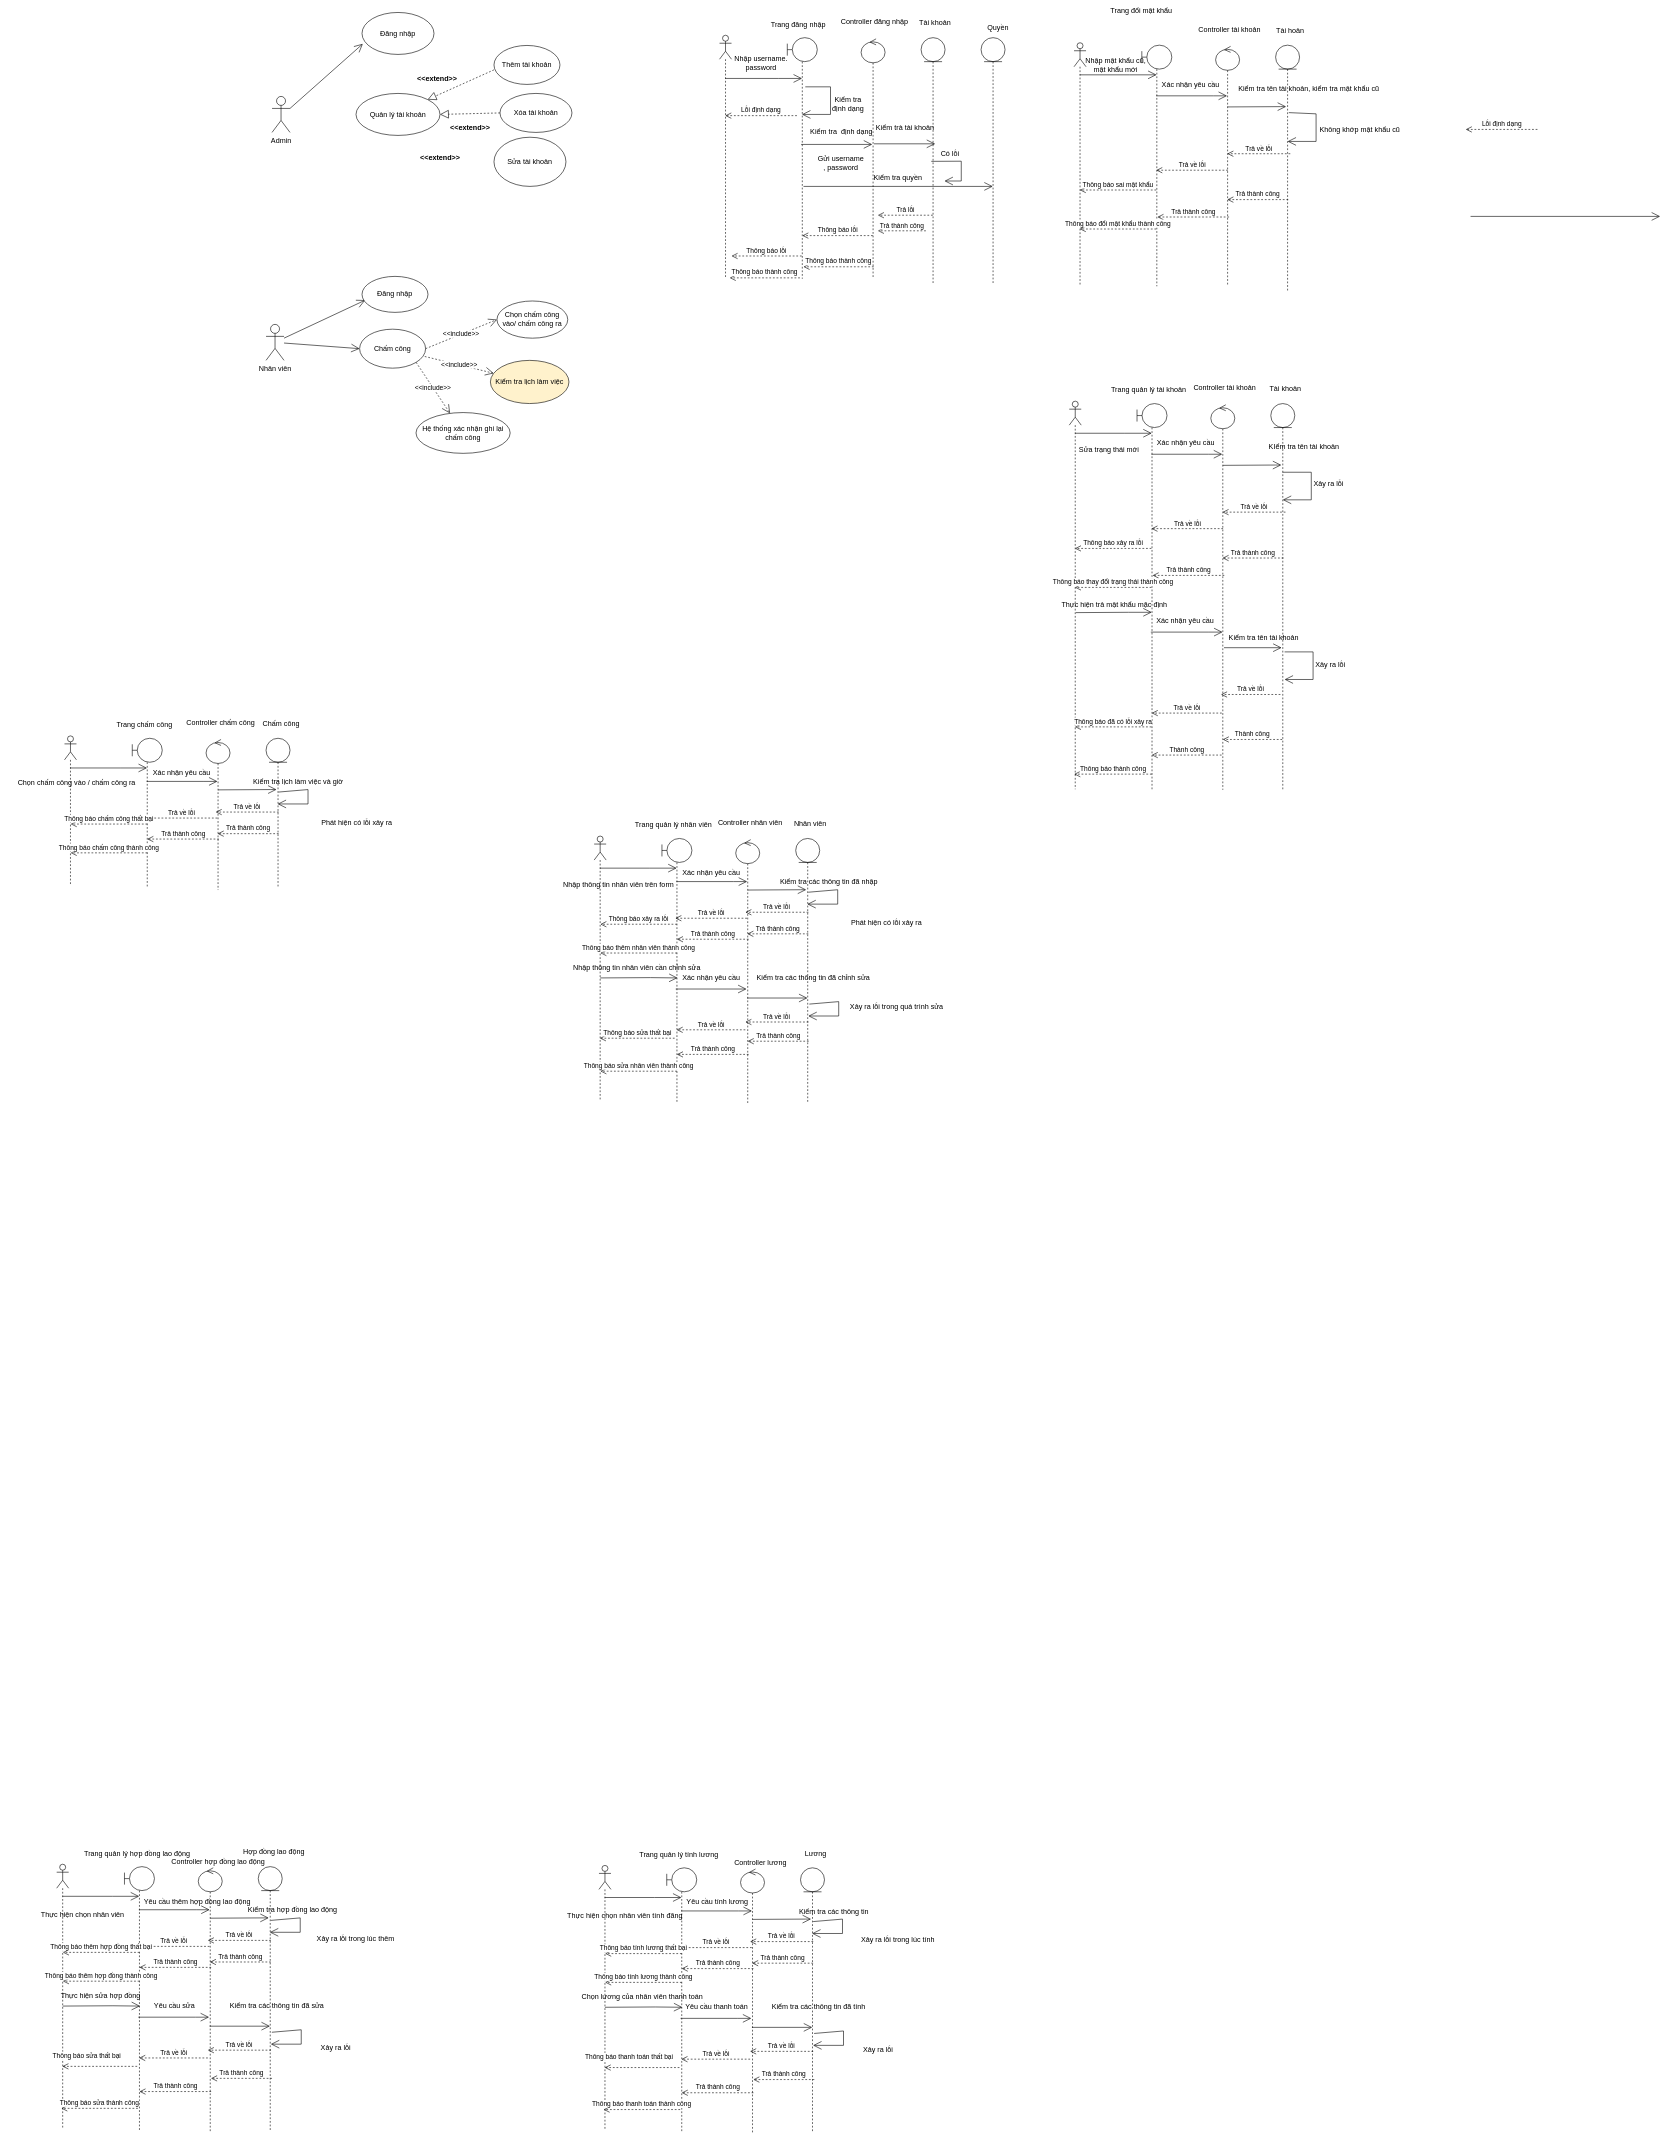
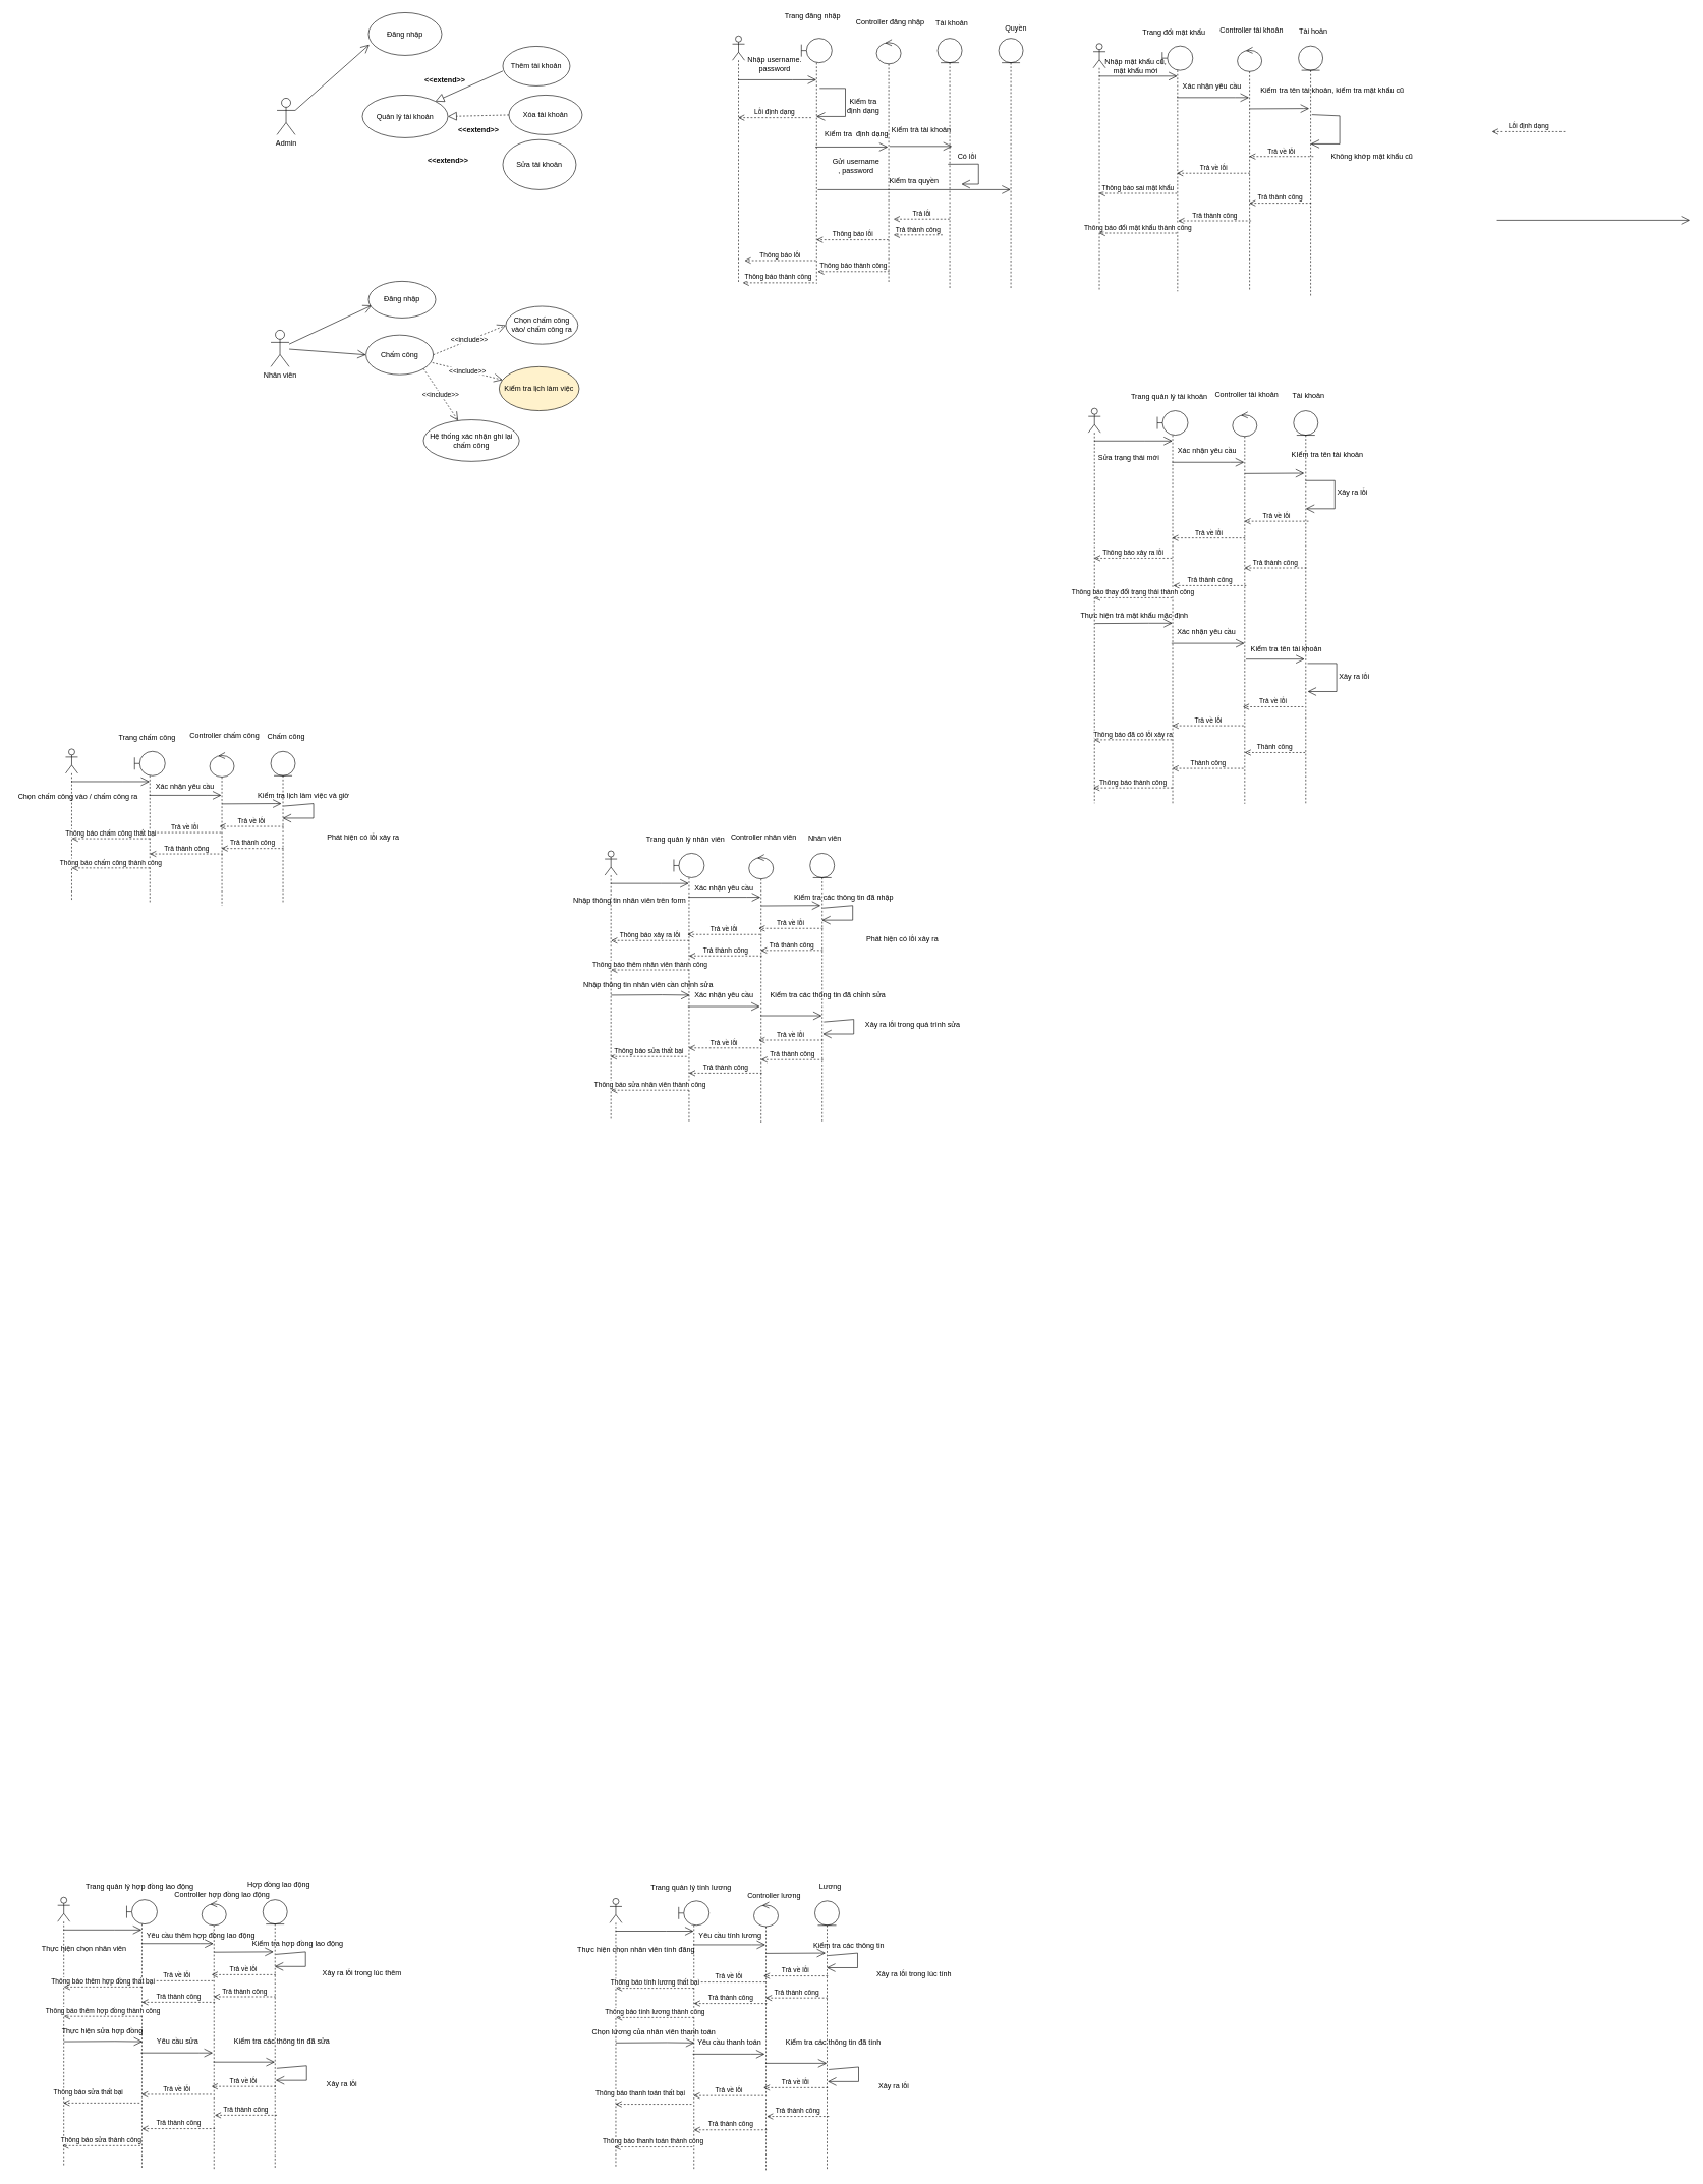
- <mxCell id="60" value="Trang đổi mật khẩu" style="text;html=1;align=center;verticalAlign=middle;resizable=0;points=[];autosize=1;strokeColor=none;fillColor=none;" vertex="1" parent="1"><mxGeometry x="1841" y="4.5" width="121" height="26" as="geometry" /></mxCell>
+ <mxCell id="60" value="Trang đổi mật khẩu" style="text;html=1;align=center;verticalAlign=middle;resizable=0;points=[];autosize=1;strokeColor=none;fillColor=none;" vertex="1" parent="1"><mxGeometry x="1861" y="39.5" width="121" height="26" as="geometry" /></mxCell>
- <mxCell id="32" value="Trang đăng nhập" style="text;html=1;align=center;verticalAlign=middle;resizable=0;points=[];autosize=1;strokeColor=none;fillColor=none;" parent="1" vertex="1"><mxGeometry x="1275" y="27" width="109" height="26" as="geometry" /></mxCell>
+ <mxCell id="32" value="Trang đăng nhập" style="text;html=1;align=center;verticalAlign=middle;resizable=0;points=[];autosize=1;strokeColor=none;fillColor=none;" parent="1" vertex="1"><mxGeometry x="1275" y="12" width="109" height="26" as="geometry" /></mxCell>
- <mxCell id="4" value="" style="endArrow=block;dashed=1;endFill=0;endSize=12;html=1;rounded=0;entryX=1;entryY=0;entryDx=0;entryDy=0;exitX=0;exitY=0.626;exitDx=0;exitDy=0;exitPerimeter=0;" parent="1" source="9" target="3" edge="1"><mxGeometry width="160" relative="1" as="geometry"><mxPoint x="783" y="40" as="sourcePoint" /><mxPoint x="813" y="120" as="targetPoint" /></mxGeometry></mxCell>
+ <mxCell id="4" value="" style="endArrow=block;dashed=0;endFill=0;endSize=12;html=1;rounded=0;entryX=1;entryY=0;entryDx=0;entryDy=0;exitX=0;exitY=0.626;exitDx=0;exitDy=0;exitPerimeter=0;" parent="1" source="9" target="3" edge="1"><mxGeometry width="160" relative="1" as="geometry"><mxPoint x="783" y="40" as="sourcePoint" /><mxPoint x="813" y="120" as="targetPoint" /></mxGeometry></mxCell>
- <mxCell id="70" value="Không khớp mật khẩu cũ" style="text;html=1;align=center;verticalAlign=middle;resizable=0;points=[];autosize=1;strokeColor=none;fillColor=none;" vertex="1" parent="1"><mxGeometry x="2190" y="203" width="152" height="26" as="geometry" /></mxCell>
+ <mxCell id="70" value="Không khớp mật khẩu cũ" style="text;html=1;align=center;verticalAlign=middle;resizable=0;points=[];autosize=1;strokeColor=none;fillColor=none;" vertex="1" parent="1"><mxGeometry x="2170" y="243" width="152" height="26" as="geometry" /></mxCell>
